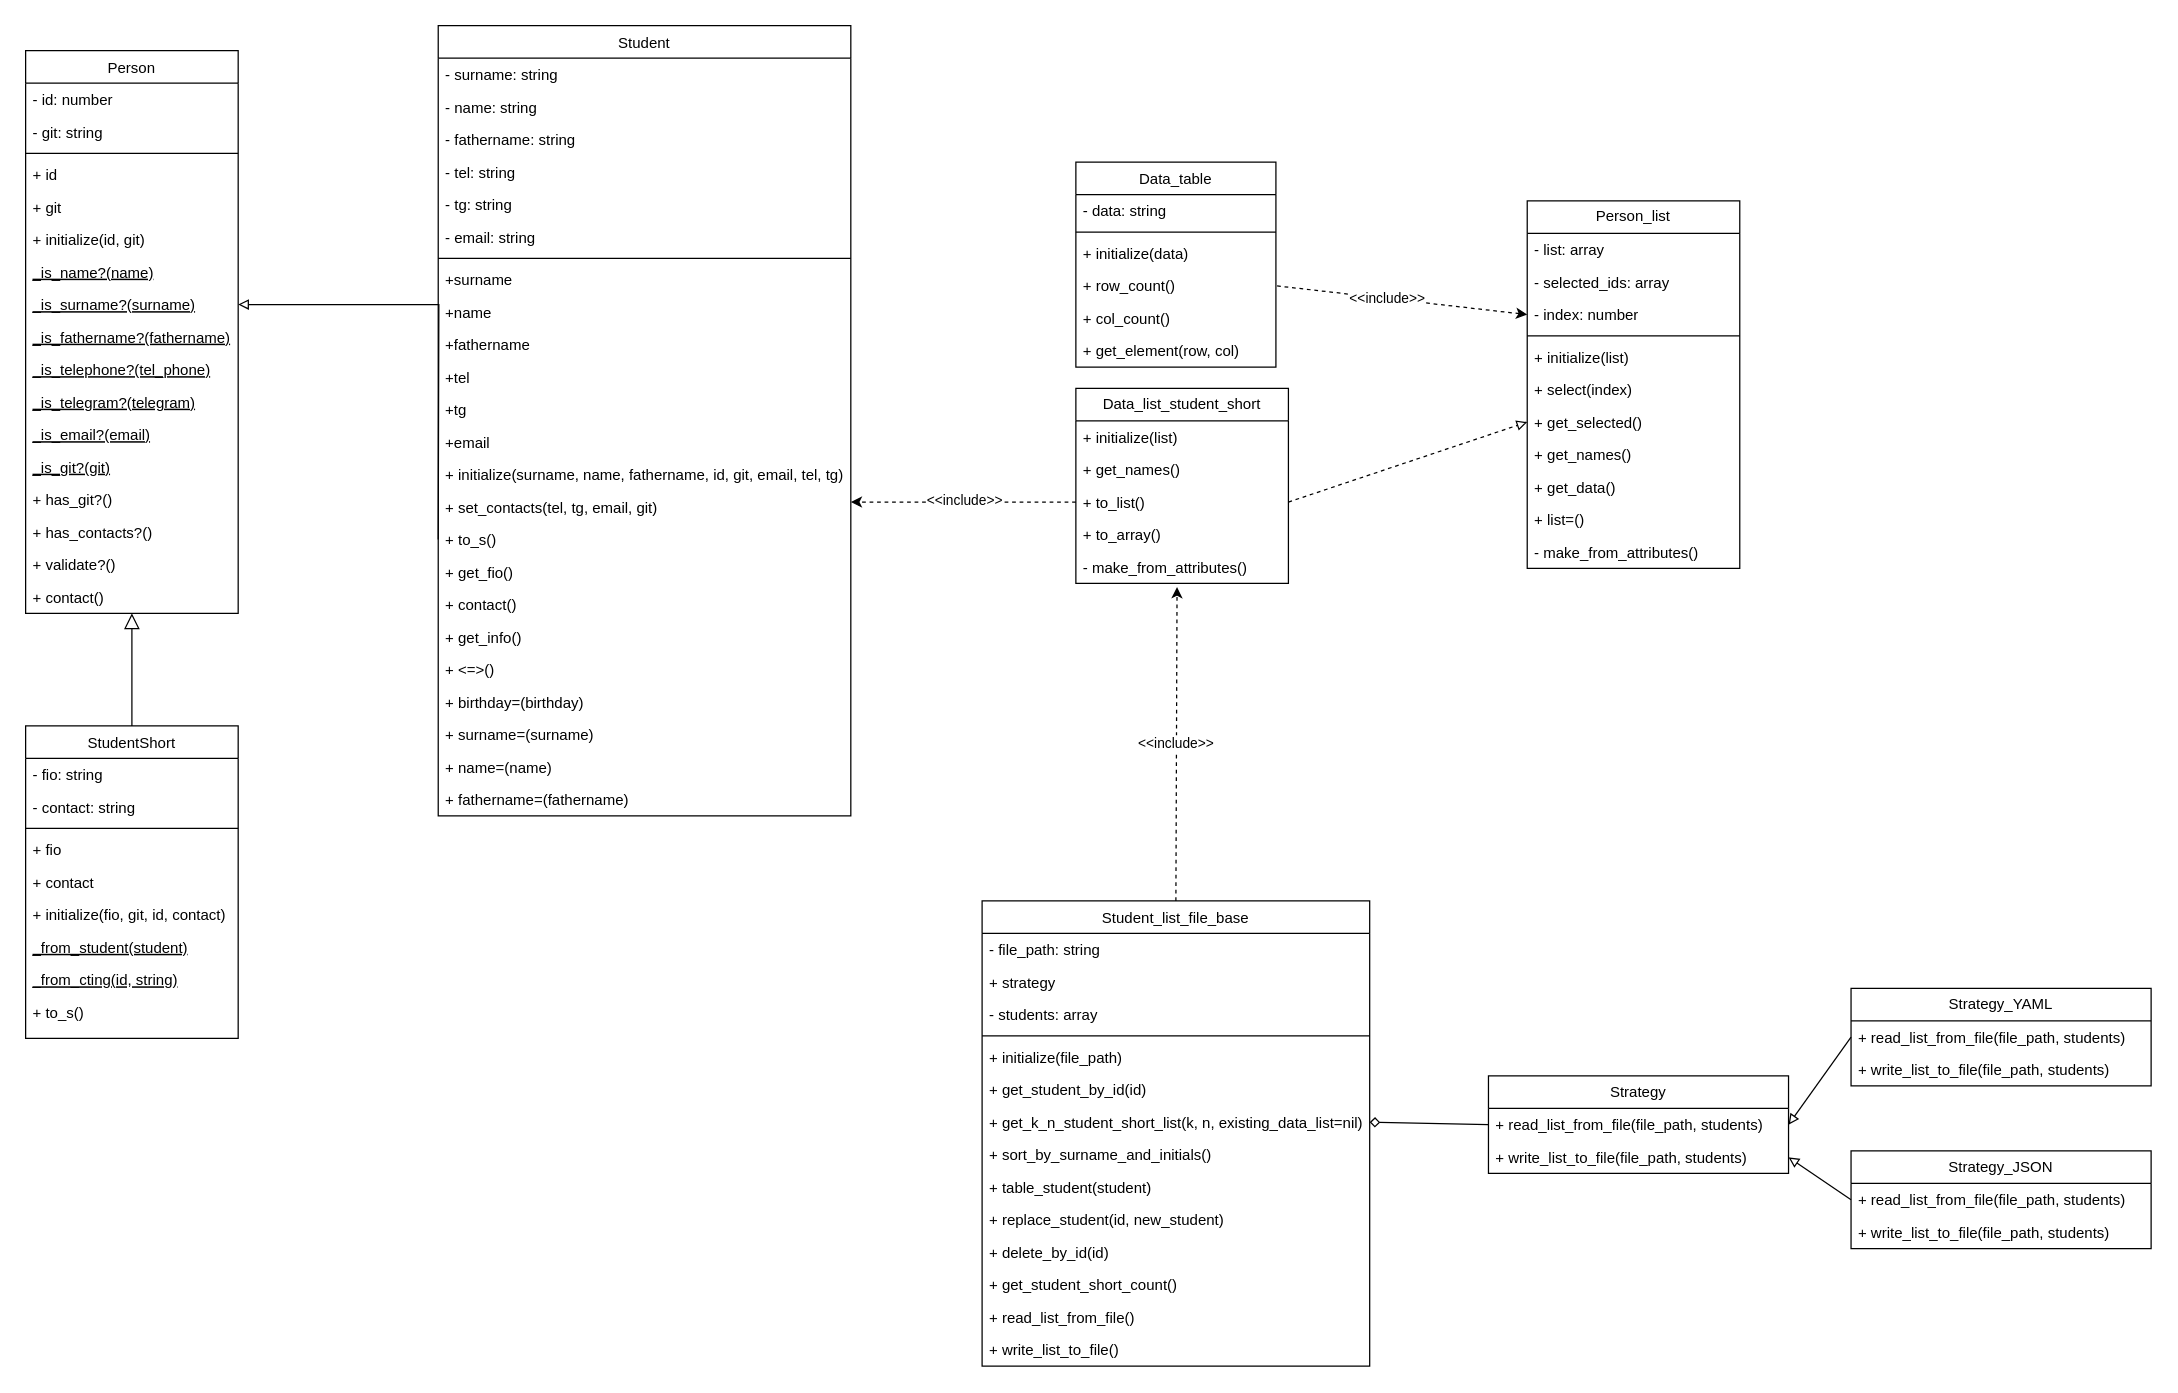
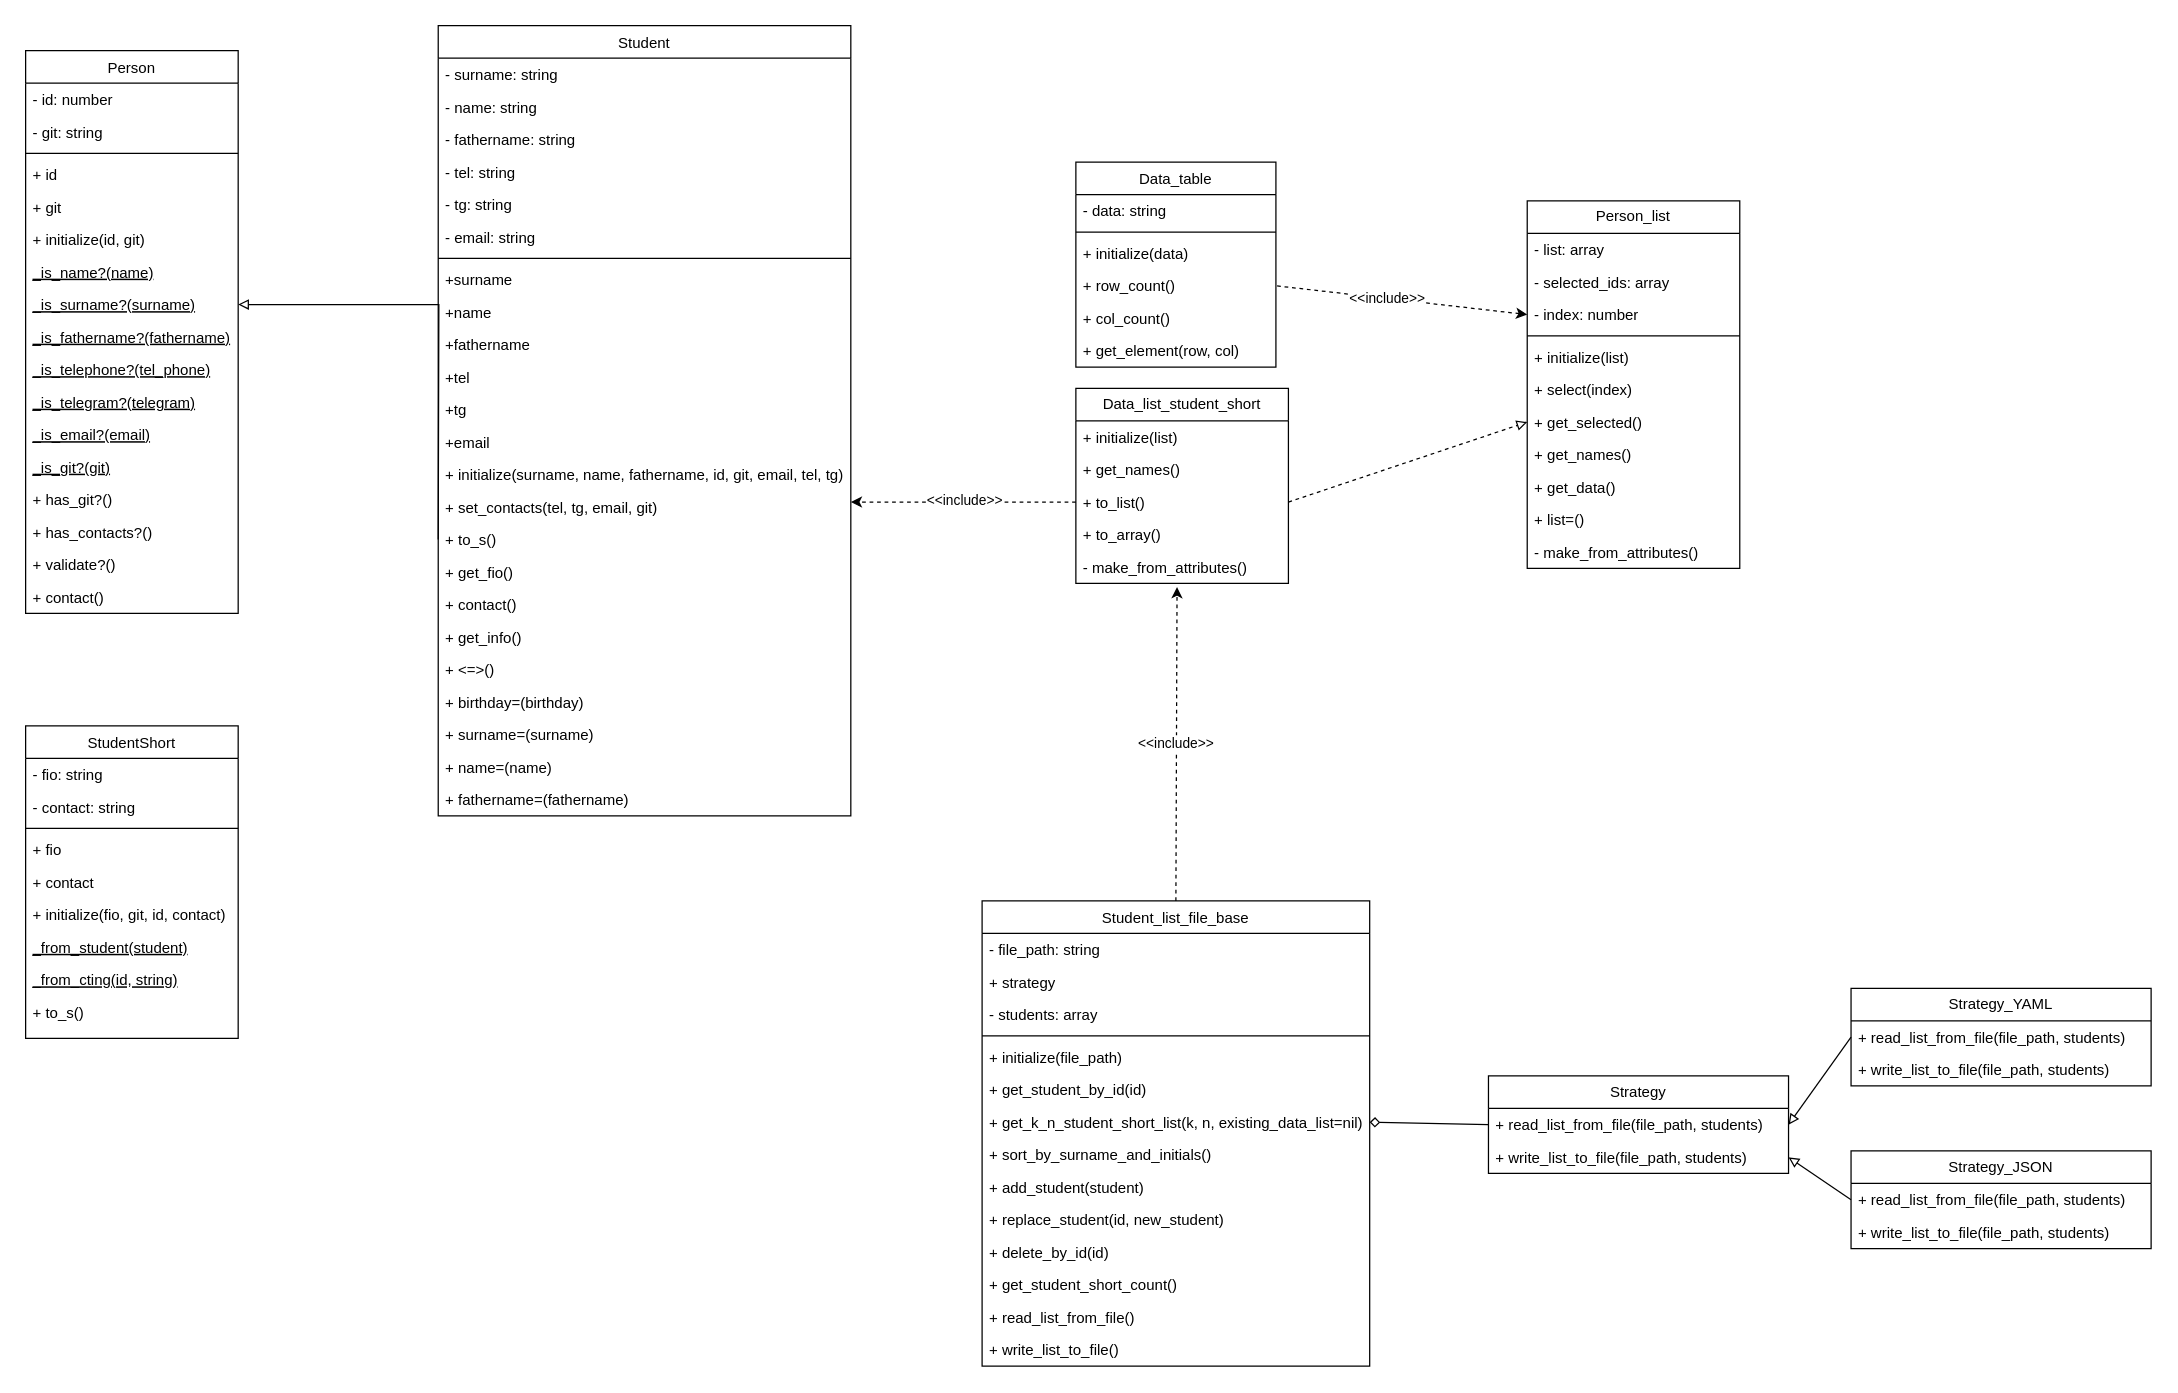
- <mxCell id="30" value="" style="endArrow=block;endSize=10;endFill=0;shadow=0;strokeWidth=1;rounded=0;curved=0;edgeStyle=elbowEdgeStyle;elbow=vertical;" parent="1" source="20" target="2" edge="1"><mxGeometry width="160" relative="1" as="geometry"><mxPoint x="190" y="373" as="sourcePoint" /><mxPoint x="290" y="271" as="targetPoint" /></mxGeometry></mxCell>
- <mxCell id="97" value="+ table_student(student)" style="text;strokeColor=none;fillColor=none;align=left;verticalAlign=top;spacingLeft=4;spacingRight=4;overflow=hidden;rotatable=0;points=[[0,0.5],[1,0.5]];portConstraint=eastwest;whiteSpace=wrap;html=1;" vertex="1" parent="88"><mxGeometry y="216" width="310" height="26" as="geometry" /></mxCell>
+ <mxCell id="97" value="+ add_student(student)" style="text;strokeColor=none;fillColor=none;align=left;verticalAlign=top;spacingLeft=4;spacingRight=4;overflow=hidden;rotatable=0;points=[[0,0.5],[1,0.5]];portConstraint=eastwest;whiteSpace=wrap;html=1;" vertex="1" parent="88"><mxGeometry y="216" width="310" height="26" as="geometry" /></mxCell>
